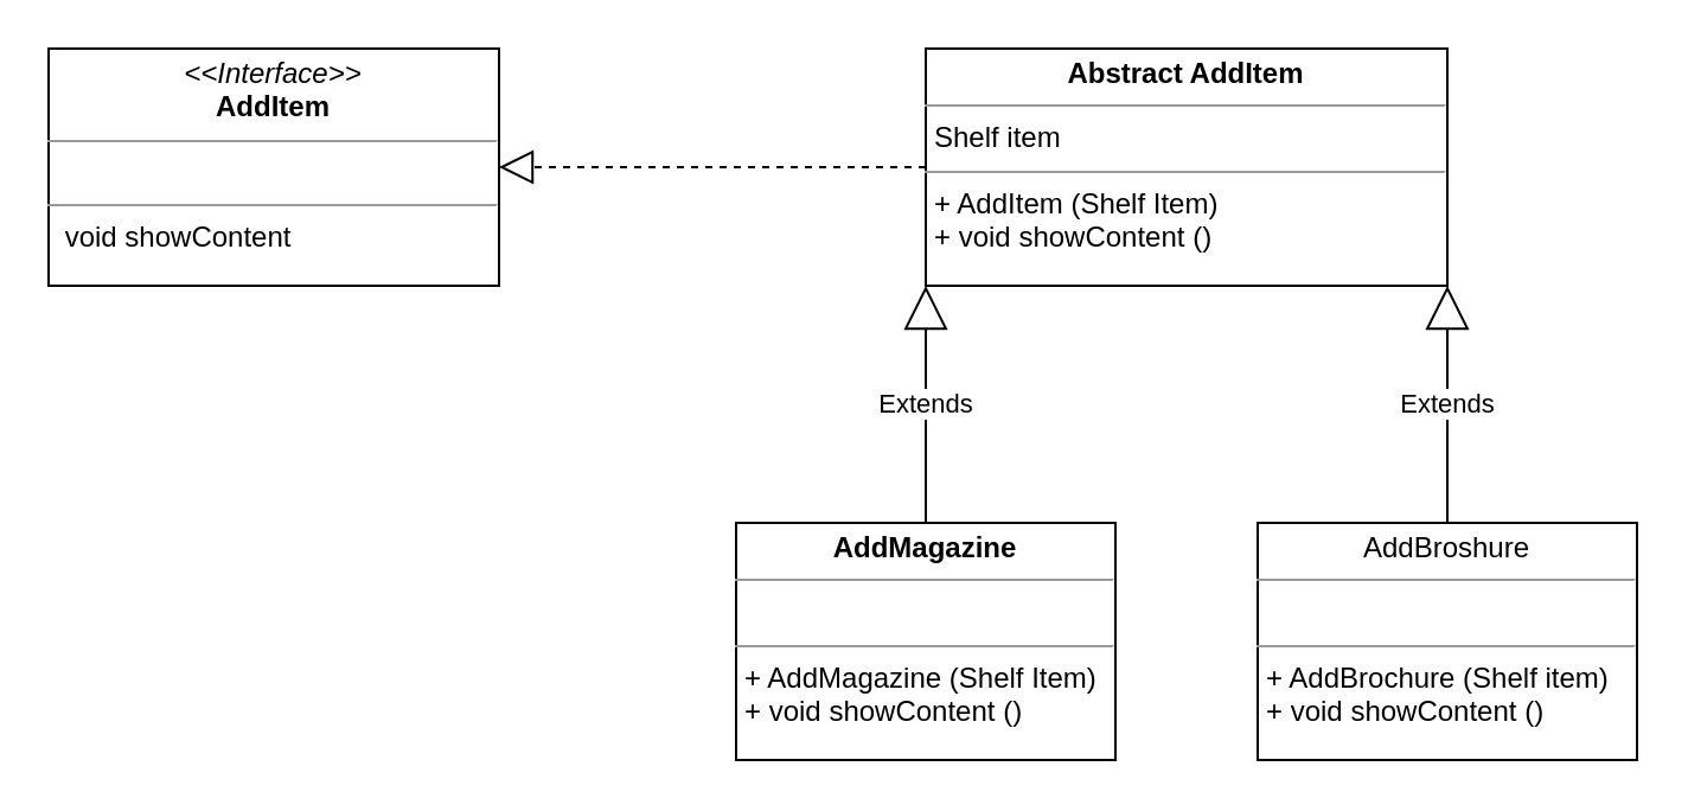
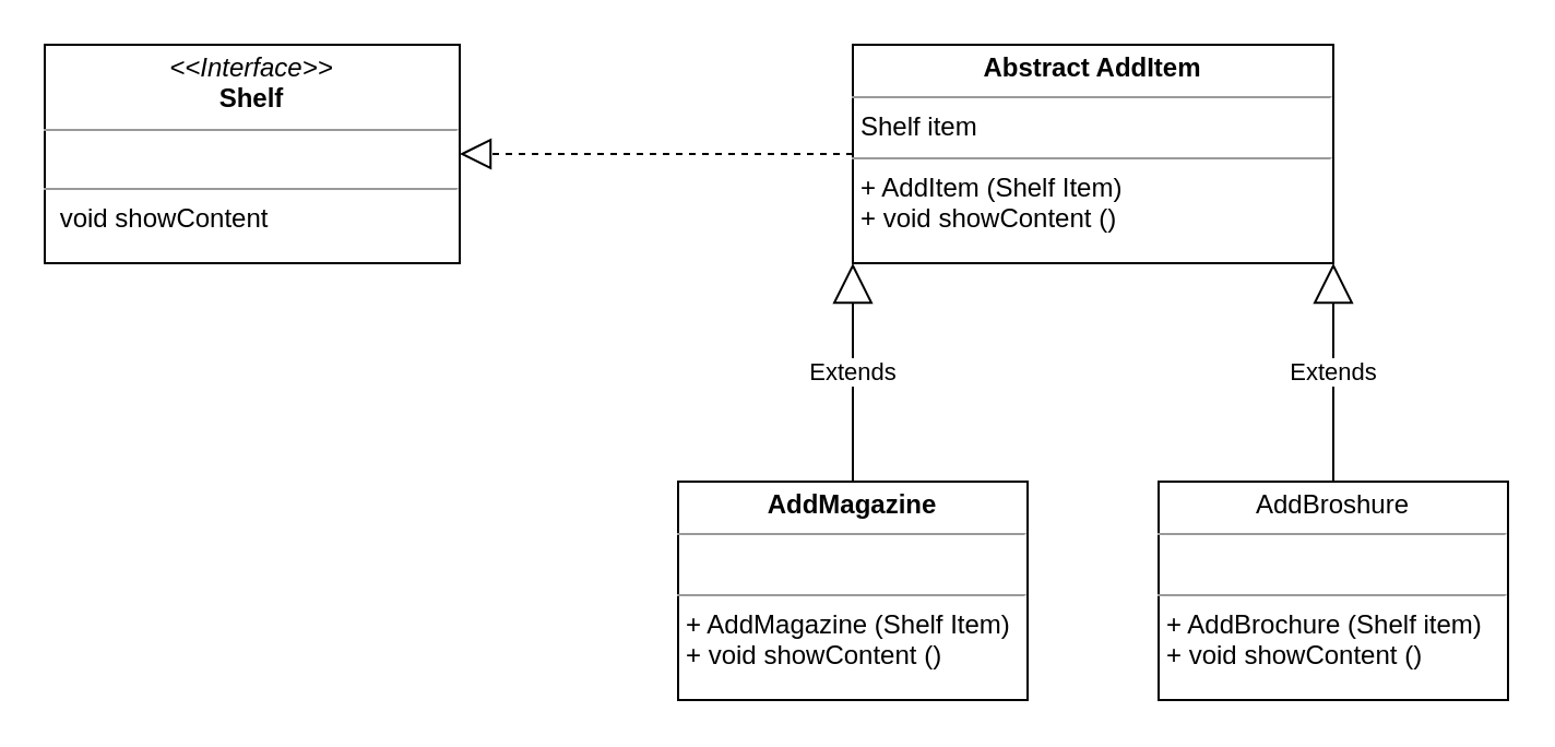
- <mxCell id="2" value="&lt;p style=&quot;margin:0px;margin-top:4px;text-align:center;&quot;&gt;&lt;i&gt;&amp;lt;&amp;lt;Interface&amp;gt;&amp;gt;&lt;/i&gt;&lt;br&gt;&lt;b&gt;AddItem&lt;/b&gt;&lt;/p&gt;&lt;hr size=&quot;1&quot;&gt;&lt;p style=&quot;margin:0px;margin-left:4px;&quot;&gt;&lt;br&gt;&lt;/p&gt;&lt;hr size=&quot;1&quot;&gt;&lt;p style=&quot;margin:0px;margin-left:4px;&quot;&gt;&amp;nbsp;void showContent&lt;/p&gt;&lt;p style=&quot;margin:0px;margin-left:4px;&quot;&gt;&lt;br&gt;&lt;/p&gt;" style="verticalAlign=top;align=left;overflow=fill;fontSize=12;fontFamily=Helvetica;html=1;" parent="1" vertex="1"><mxGeometry x="20" y="20" width="190" height="100" as="geometry" /></mxCell>
+ <mxCell id="2" value="&lt;p style=&quot;margin:0px;margin-top:4px;text-align:center;&quot;&gt;&lt;i&gt;&amp;lt;&amp;lt;Interface&amp;gt;&amp;gt;&lt;/i&gt;&lt;br&gt;&lt;b&gt;Shelf&lt;/b&gt;&lt;/p&gt;&lt;hr size=&quot;1&quot;&gt;&lt;p style=&quot;margin:0px;margin-left:4px;&quot;&gt;&lt;br&gt;&lt;/p&gt;&lt;hr size=&quot;1&quot;&gt;&lt;p style=&quot;margin:0px;margin-left:4px;&quot;&gt;&amp;nbsp;void showContent&lt;/p&gt;&lt;p style=&quot;margin:0px;margin-left:4px;&quot;&gt;&lt;br&gt;&lt;/p&gt;" style="verticalAlign=top;align=left;overflow=fill;fontSize=12;fontFamily=Helvetica;html=1;" parent="1" vertex="1"><mxGeometry x="20" y="20" width="190" height="100" as="geometry" /></mxCell>
